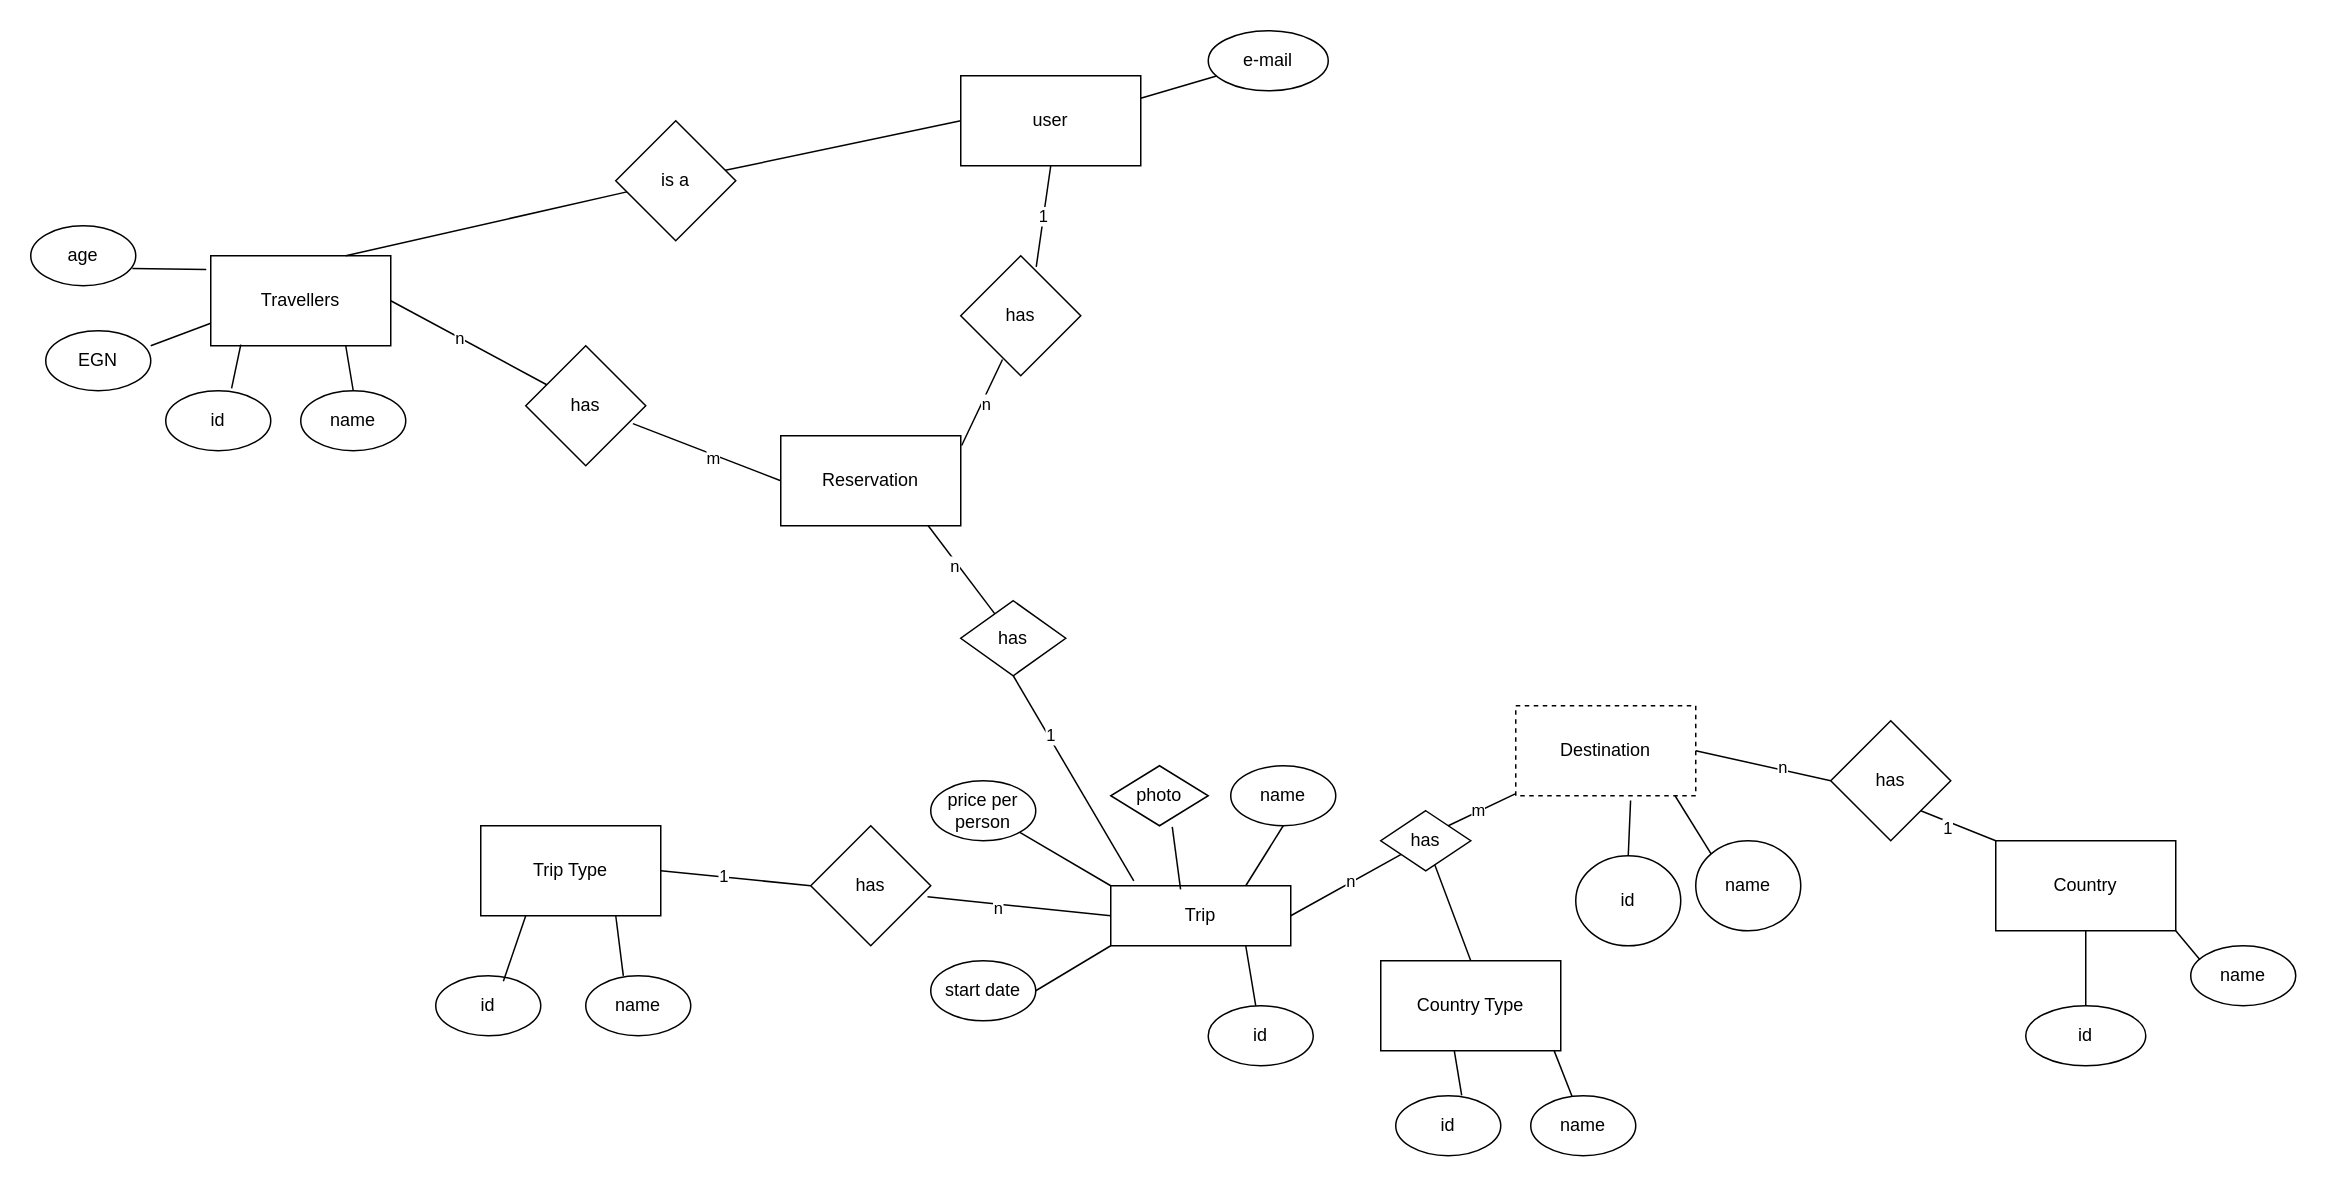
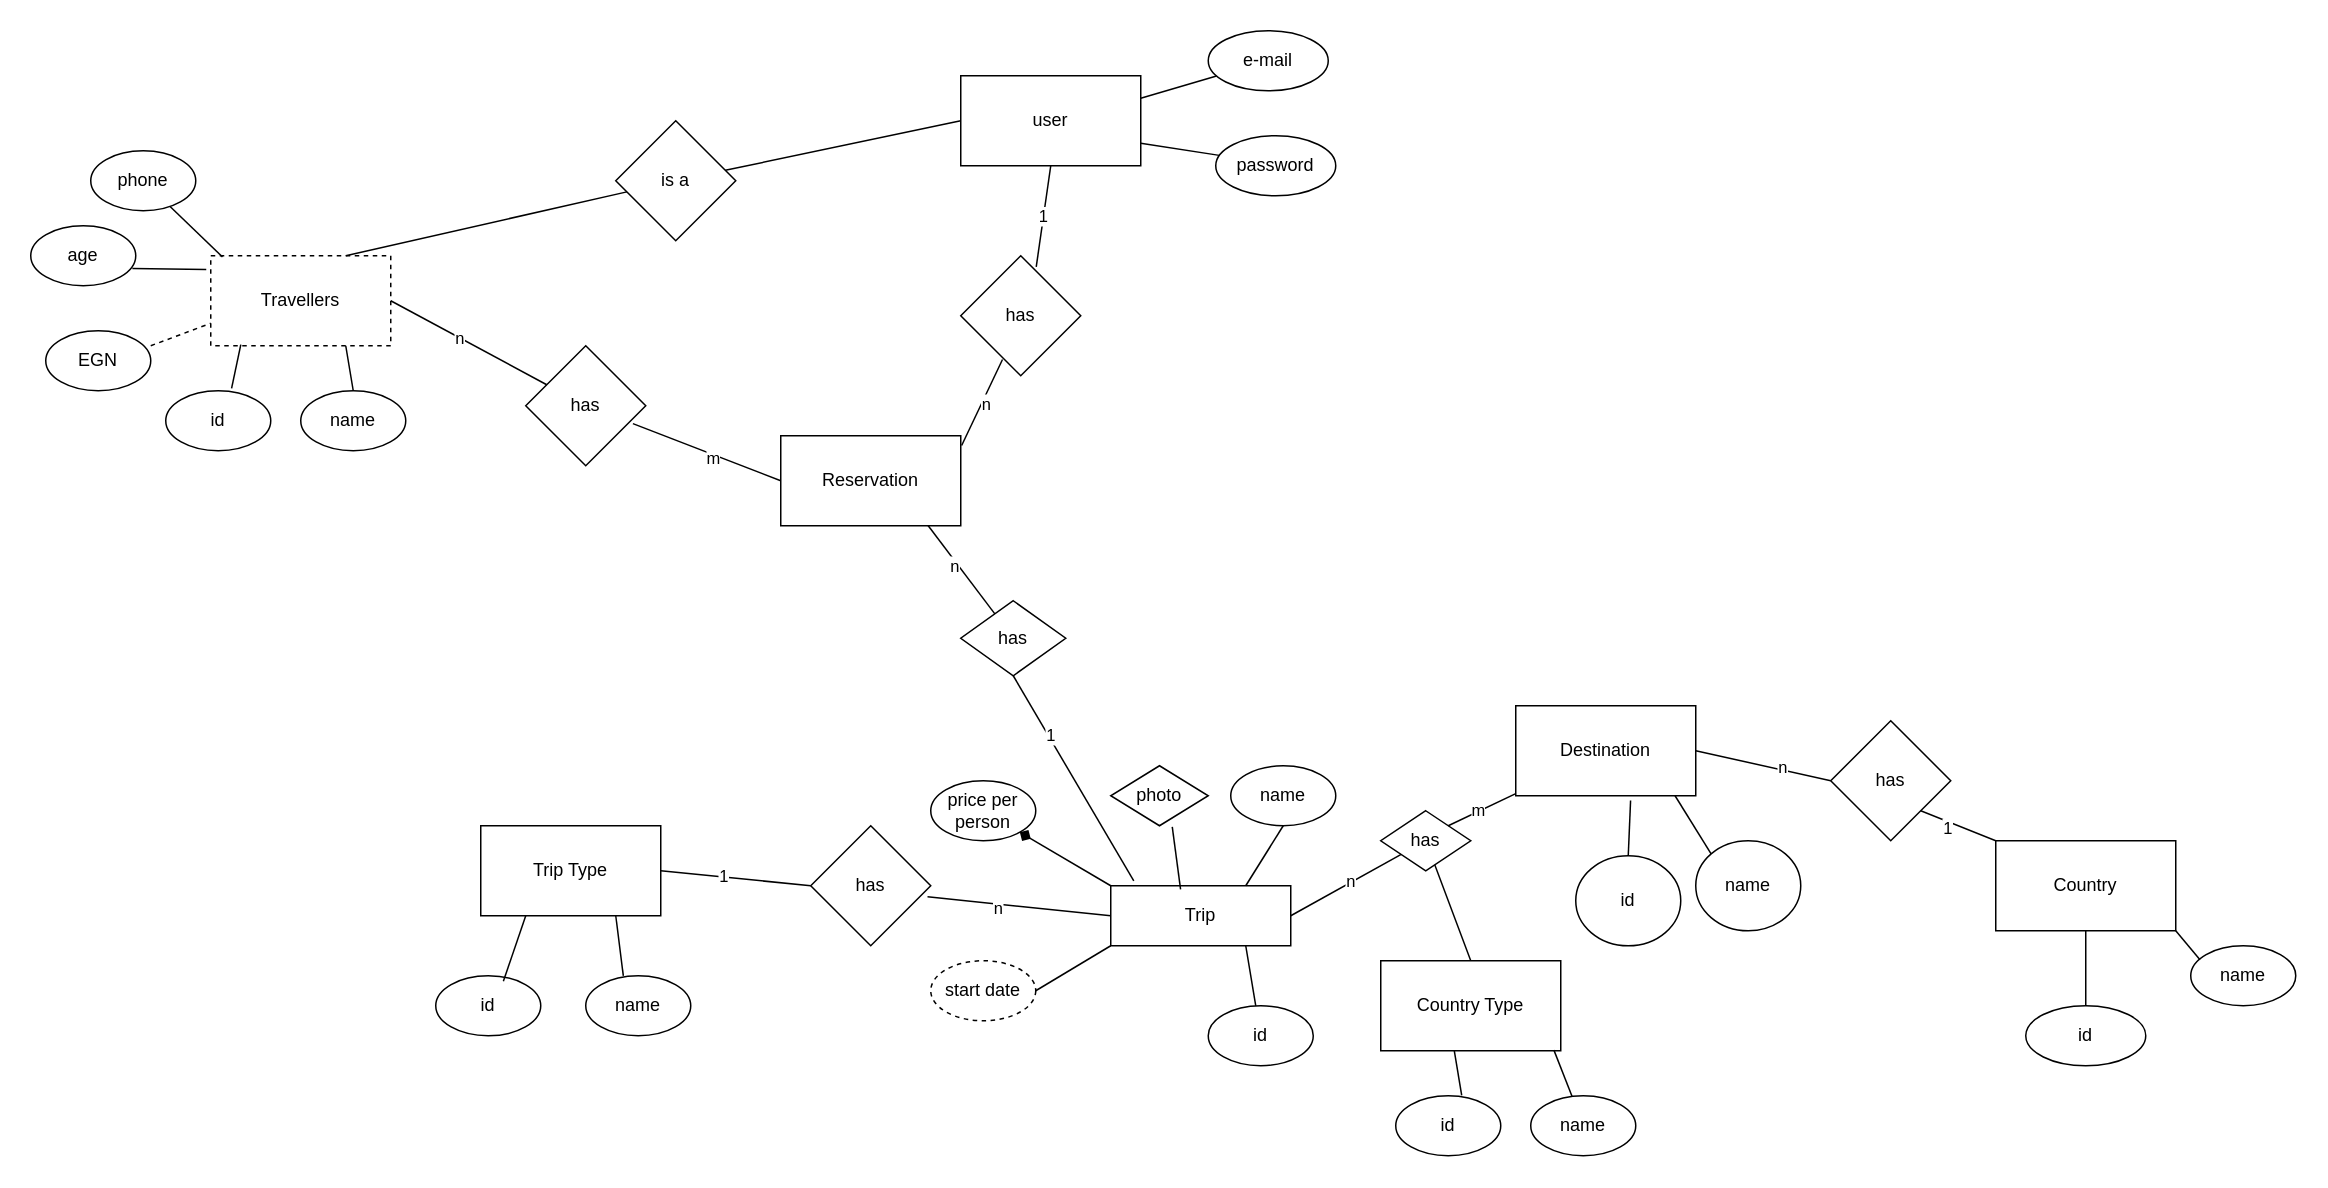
+ <mxCell id="51" value="" style="endArrow=none;html=1;rounded=0;exitX=1;exitY=0.75;exitDx=0;exitDy=0;entryX=0.03;entryY=0.327;entryDx=0;entryDy=0;entryPerimeter=0;" edge="1" parent="1" source="49" target="53"><mxGeometry width="50" height="50" relative="1" as="geometry"><mxPoint x="1100" y="290" as="sourcePoint" /><mxPoint x="1140" y="270" as="targetPoint" /></mxGeometry></mxCell>
+ <mxCell id="53" value="password" style="ellipse;whiteSpace=wrap;html=1;" vertex="1" parent="1"><mxGeometry x="810" y="90" width="80" height="40" as="geometry" /></mxCell>
+ <mxCell id="64" value="phone" style="ellipse;whiteSpace=wrap;html=1;" vertex="1" parent="1"><mxGeometry x="60" y="100" width="70" height="40" as="geometry" /></mxCell>
+ <mxCell id="65" value="" style="endArrow=none;html=1;rounded=0;entryX=0.065;entryY=0.013;entryDx=0;entryDy=0;entryPerimeter=0;" edge="1" parent="1" source="64" target="59"><mxGeometry width="50" height="50" relative="1" as="geometry"><mxPoint x="130" y="200" as="sourcePoint" /><mxPoint x="180" y="150" as="targetPoint" /></mxGeometry></mxCell>
- <mxCell id="59" value="Travellers" style="rounded=0;whiteSpace=wrap;html=1;" vertex="1" parent="1"><mxGeometry x="140" y="170" width="120" height="60" as="geometry" /></mxCell>
+ <mxCell id="59" value="Travellers" style="rounded=0;whiteSpace=wrap;html=1;dashed=1;" vertex="1" parent="1"><mxGeometry x="140" y="170" width="120" height="60" as="geometry" /></mxCell>
- <mxCell id="67" value="" style="endArrow=none;html=1;rounded=0;exitX=1;exitY=0.25;exitDx=0;exitDy=0;exitPerimeter=0;entryX=0;entryY=0.75;entryDx=0;entryDy=0;" edge="1" parent="1" source="62" target="59"><mxGeometry width="50" height="50" relative="1" as="geometry"><mxPoint x="130" y="270" as="sourcePoint" /><mxPoint x="180" y="220" as="targetPoint" /></mxGeometry></mxCell>
+ <mxCell id="67" value="" style="endArrow=none;html=1;rounded=0;exitX=1;exitY=0.25;exitDx=0;exitDy=0;exitPerimeter=0;entryX=0;entryY=0.75;entryDx=0;entryDy=0;dashed=1;" edge="1" parent="1" source="62" target="59"><mxGeometry width="50" height="50" relative="1" as="geometry"><mxPoint x="130" y="270" as="sourcePoint" /><mxPoint x="180" y="220" as="targetPoint" /></mxGeometry></mxCell>
- <mxCell id="8" value="Destination" style="rounded=0;whiteSpace=wrap;html=1;dashed=1;" vertex="1" parent="1"><mxGeometry x="1010" y="470" width="120" height="60" as="geometry" /></mxCell>
+ <mxCell id="8" value="Destination" style="rounded=0;whiteSpace=wrap;html=1;" vertex="1" parent="1"><mxGeometry x="1010" y="470" width="120" height="60" as="geometry" /></mxCell>
- <mxCell id="38" value="" style="endArrow=none;html=1;rounded=0;exitX=0;exitY=0;exitDx=0;exitDy=0;" edge="1" parent="1" source="2" target="36"><mxGeometry width="50" height="50" relative="1" as="geometry"><mxPoint x="690" y="620" as="sourcePoint" /><mxPoint x="740" y="570" as="targetPoint" /><Array as="points"><mxPoint x="740" y="590" /></Array></mxGeometry></mxCell>
+ <mxCell id="38" value="" style="endArrow=diamond;html=1;rounded=0;exitX=0;exitY=0;exitDx=0;exitDy=0;" edge="1" parent="1" source="2" target="36"><mxGeometry width="50" height="50" relative="1" as="geometry"><mxPoint x="690" y="620" as="sourcePoint" /><mxPoint x="740" y="570" as="targetPoint" /><Array as="points"><mxPoint x="740" y="590" /></Array></mxGeometry></mxCell>
- <mxCell id="31" value="start date" style="ellipse;whiteSpace=wrap;html=1;" vertex="1" parent="1"><mxGeometry x="620" y="640" width="70" height="40" as="geometry" /></mxCell>
+ <mxCell id="31" value="start date" style="ellipse;whiteSpace=wrap;html=1;dashed=1;" vertex="1" parent="1"><mxGeometry x="620" y="640" width="70" height="40" as="geometry" /></mxCell>
